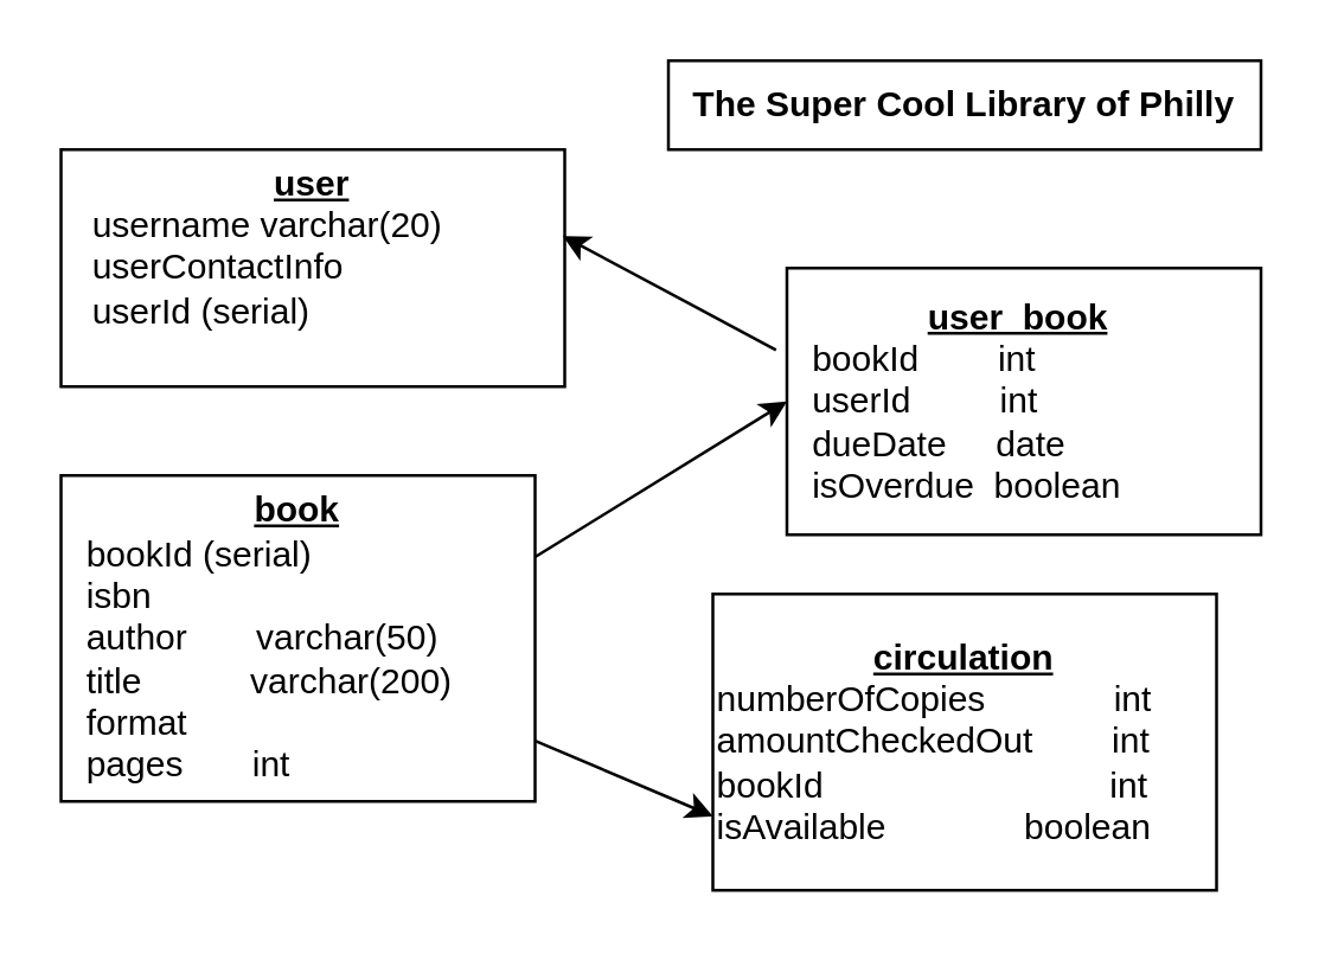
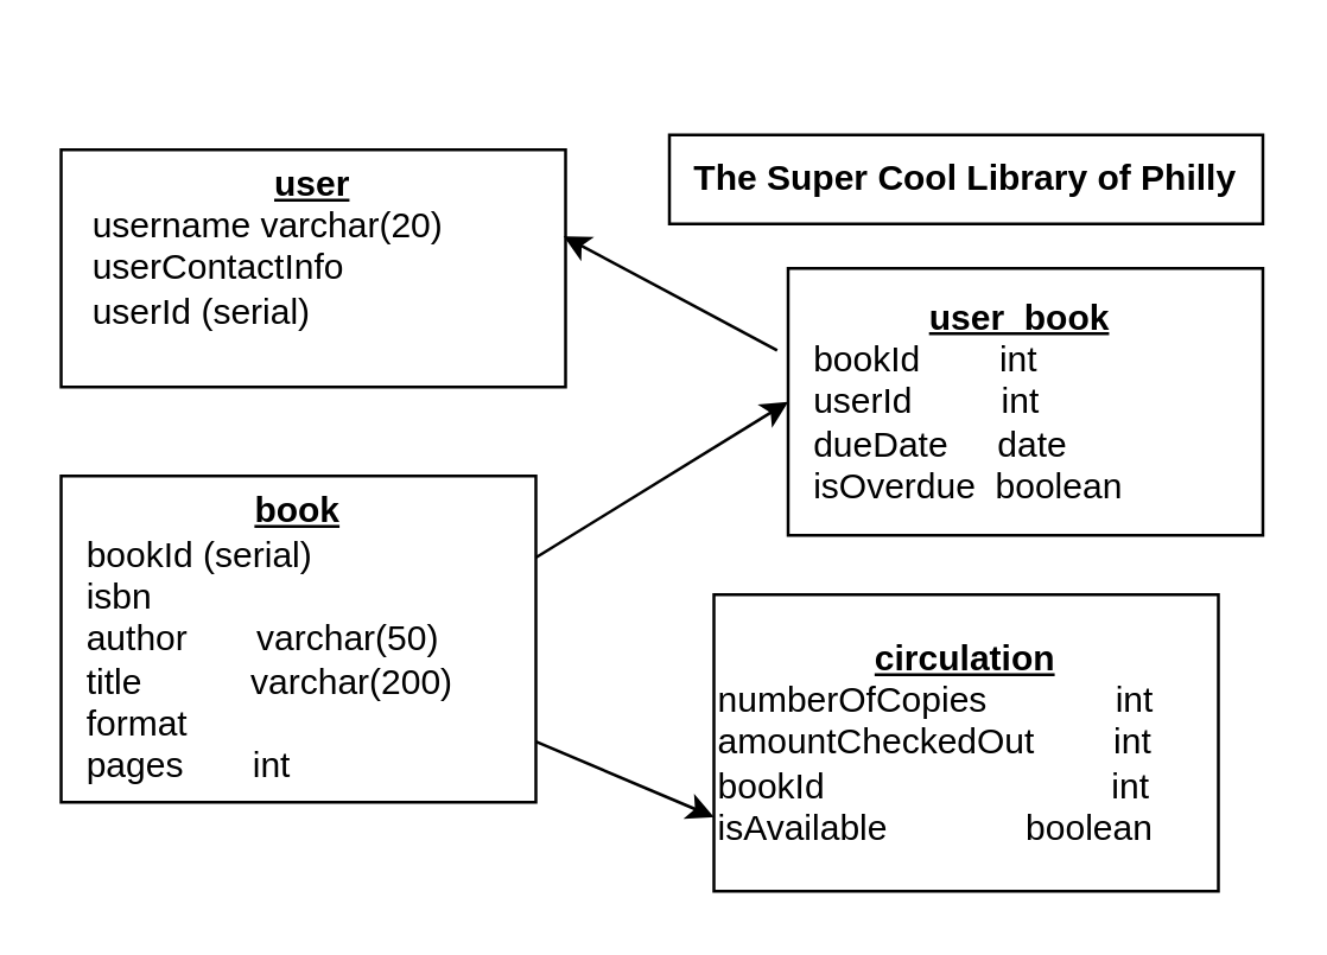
- <mxCell id="9" value="&lt;b&gt;The Super Cool Library of Philly&lt;/b&gt;" style="rounded=0;whiteSpace=wrap;html=1;" vertex="1" parent="1"><mxGeometry x="225" y="20" width="200" height="30" as="geometry" /></mxCell>
+ <mxCell id="9" value="&lt;b&gt;The Super Cool Library of Philly&lt;/b&gt;" style="rounded=0;whiteSpace=wrap;html=1;" vertex="1" parent="1"><mxGeometry x="225" y="45" width="200" height="30" as="geometry" /></mxCell>
